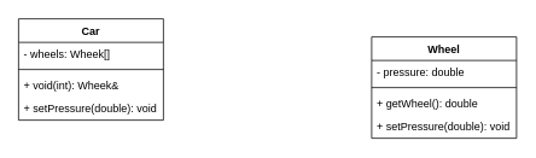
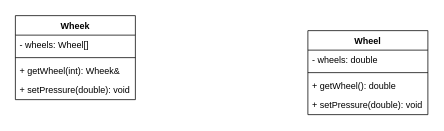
- <mxCell id="2" value="Car" style="swimlane;fontStyle=1;align=center;verticalAlign=top;childLayout=stackLayout;horizontal=1;startSize=26;horizontalStack=0;resizeParent=1;resizeParentMax=0;resizeLast=0;collapsible=1;marginBottom=0;" parent="1" vertex="1"><mxGeometry x="20" y="20" width="160" height="112" as="geometry" /></mxCell>
+ <mxCell id="2" value="Wheek" style="swimlane;fontStyle=1;align=center;verticalAlign=top;childLayout=stackLayout;horizontal=1;startSize=26;horizontalStack=0;resizeParent=1;resizeParentMax=0;resizeLast=0;collapsible=1;marginBottom=0;" parent="1" vertex="1"><mxGeometry x="20" y="20" width="160" height="112" as="geometry" /></mxCell>
- <mxCell id="3" value="- wheels: Wheek[]" style="text;strokeColor=none;fillColor=none;align=left;verticalAlign=top;spacingLeft=4;spacingRight=4;overflow=hidden;rotatable=0;points=[[0,0.5],[1,0.5]];portConstraint=eastwest;" parent="2" vertex="1"><mxGeometry y="26" width="160" height="26" as="geometry" /></mxCell>
+ <mxCell id="3" value="- wheels: Wheel[]" style="text;strokeColor=none;fillColor=none;align=left;verticalAlign=top;spacingLeft=4;spacingRight=4;overflow=hidden;rotatable=0;points=[[0,0.5],[1,0.5]];portConstraint=eastwest;" parent="2" vertex="1"><mxGeometry y="26" width="160" height="26" as="geometry" /></mxCell>
- <mxCell id="8" value="- pressure: double" style="text;strokeColor=none;fillColor=none;align=left;verticalAlign=top;spacingLeft=4;spacingRight=4;overflow=hidden;rotatable=0;points=[[0,0.5],[1,0.5]];portConstraint=eastwest;" vertex="1" parent="7"><mxGeometry y="26" width="160" height="26" as="geometry" /></mxCell>
+ <mxCell id="8" value="- wheels: double" style="text;strokeColor=none;fillColor=none;align=left;verticalAlign=top;spacingLeft=4;spacingRight=4;overflow=hidden;rotatable=0;points=[[0,0.5],[1,0.5]];portConstraint=eastwest;" vertex="1" parent="7"><mxGeometry y="26" width="160" height="26" as="geometry" /></mxCell>
- <mxCell id="5" value="+ void(int): Wheek&amp;" style="text;strokeColor=none;fillColor=none;align=left;verticalAlign=top;spacingLeft=4;spacingRight=4;overflow=hidden;rotatable=0;points=[[0,0.5],[1,0.5]];portConstraint=eastwest;" parent="2" vertex="1"><mxGeometry y="60" width="160" height="26" as="geometry" /></mxCell>
+ <mxCell id="5" value="+ getWheel(int): Wheek&amp;" style="text;strokeColor=none;fillColor=none;align=left;verticalAlign=top;spacingLeft=4;spacingRight=4;overflow=hidden;rotatable=0;points=[[0,0.5],[1,0.5]];portConstraint=eastwest;" parent="2" vertex="1"><mxGeometry y="60" width="160" height="26" as="geometry" /></mxCell>
